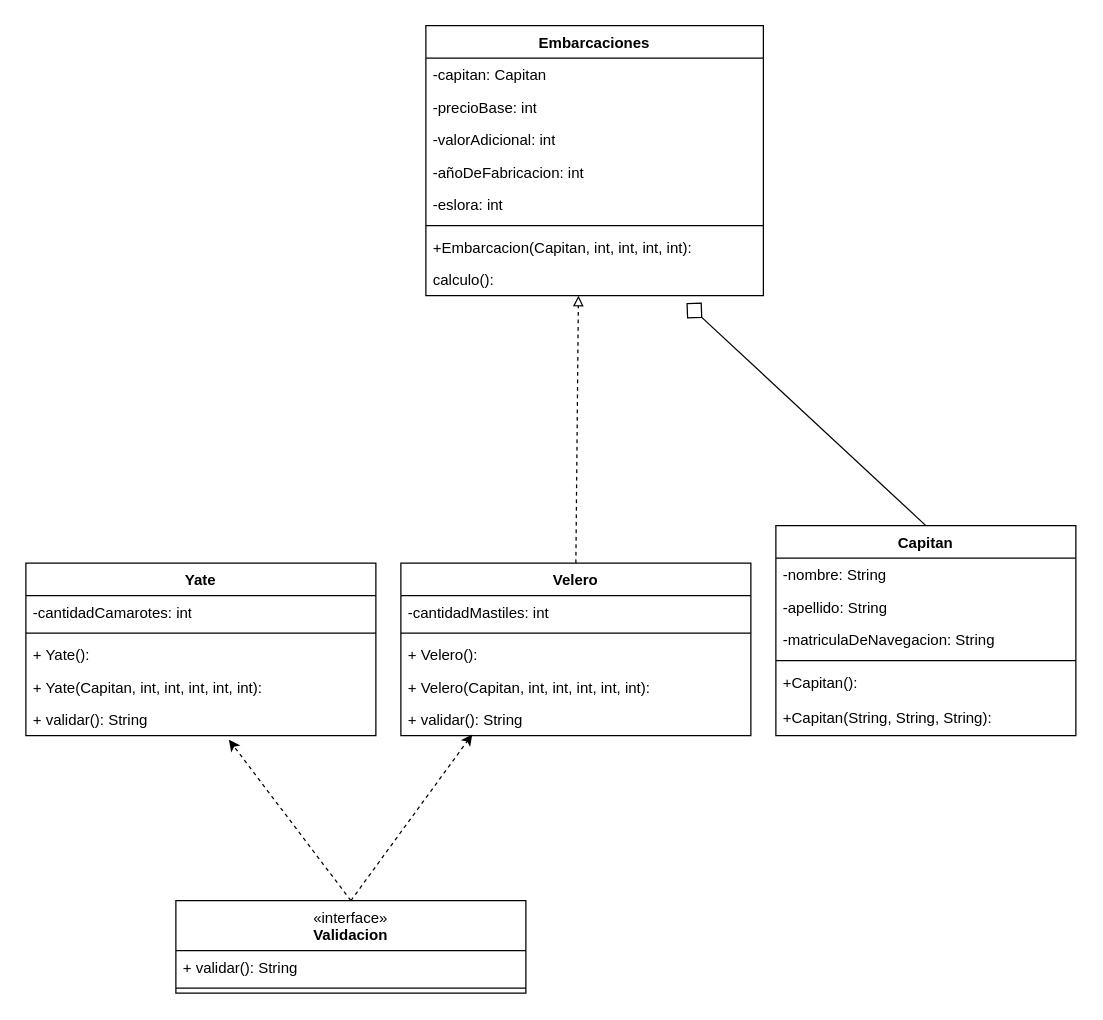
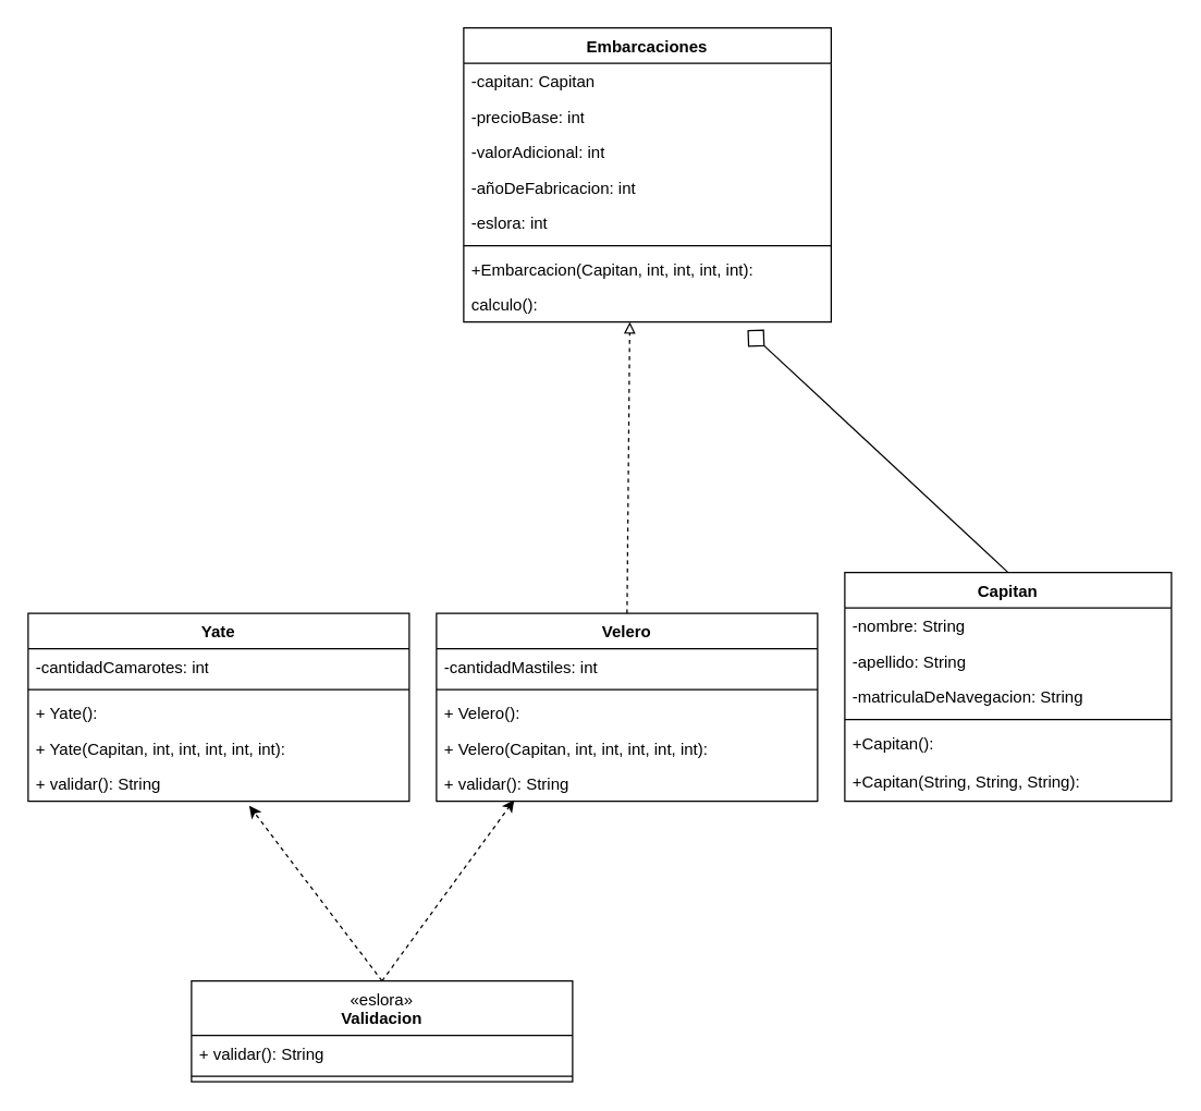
- <mxCell id="34" value="&lt;span style=&quot;font-weight: 400;&quot;&gt;«interface»&lt;/span&gt;&lt;br style=&quot;font-weight: 400;&quot;&gt;&lt;b&gt;Validacion&lt;/b&gt;" style="swimlane;fontStyle=1;align=center;verticalAlign=top;childLayout=stackLayout;horizontal=1;startSize=40;horizontalStack=0;resizeParent=1;resizeParentMax=0;resizeLast=0;collapsible=1;marginBottom=0;whiteSpace=wrap;html=1;" parent="1" vertex="1"><mxGeometry x="140" y="720" width="280" height="74" as="geometry"><mxRectangle x="-290" y="18" width="80" height="30" as="alternateBounds" /></mxGeometry></mxCell>
+ <mxCell id="34" value="&lt;span style=&quot;font-weight: 400;&quot;&gt;«eslora»&lt;/span&gt;&lt;br style=&quot;font-weight: 400;&quot;&gt;&lt;b&gt;Validacion&lt;/b&gt;" style="swimlane;fontStyle=1;align=center;verticalAlign=top;childLayout=stackLayout;horizontal=1;startSize=40;horizontalStack=0;resizeParent=1;resizeParentMax=0;resizeLast=0;collapsible=1;marginBottom=0;whiteSpace=wrap;html=1;" parent="1" vertex="1"><mxGeometry x="140" y="720" width="280" height="74" as="geometry"><mxRectangle x="-290" y="18" width="80" height="30" as="alternateBounds" /></mxGeometry></mxCell>
